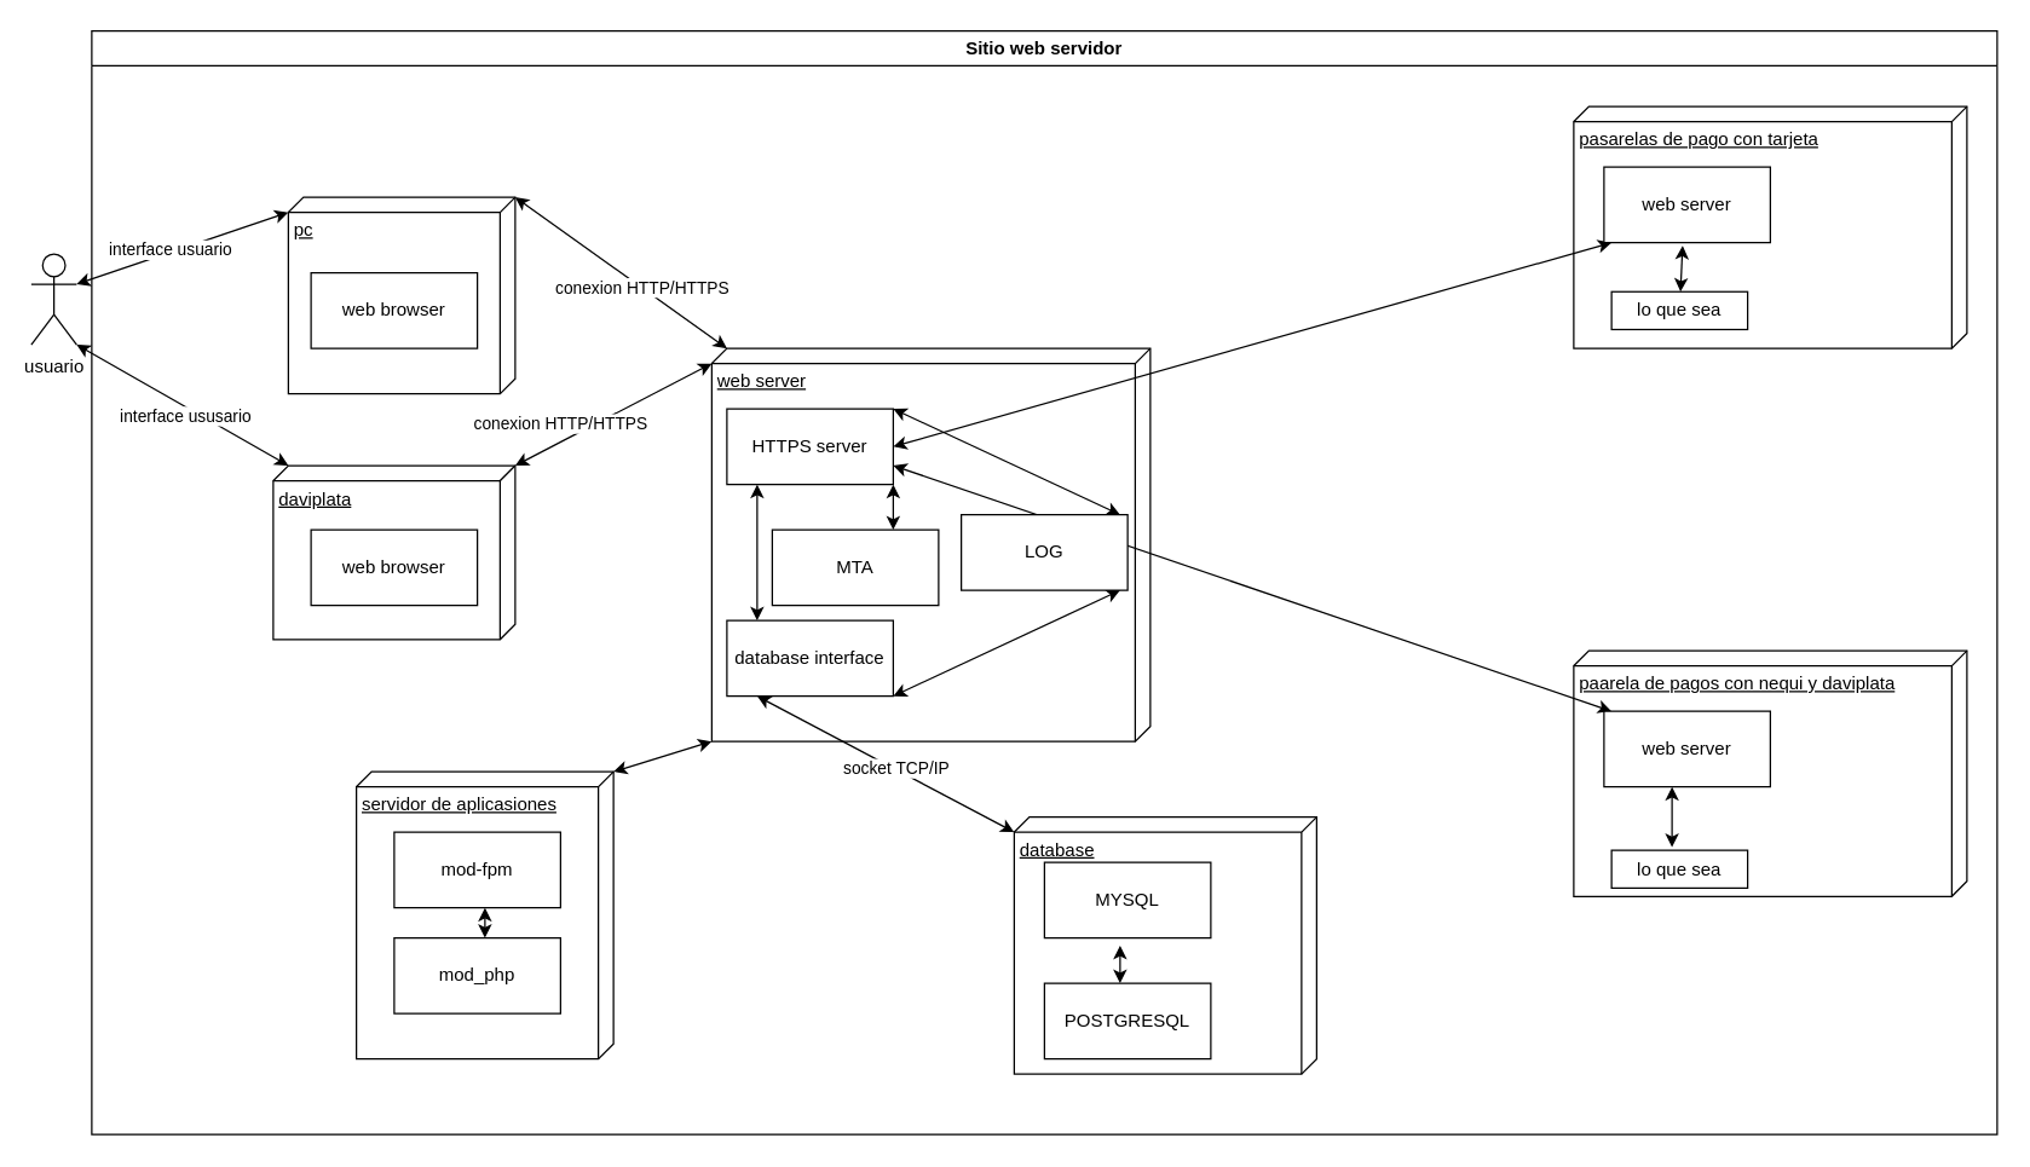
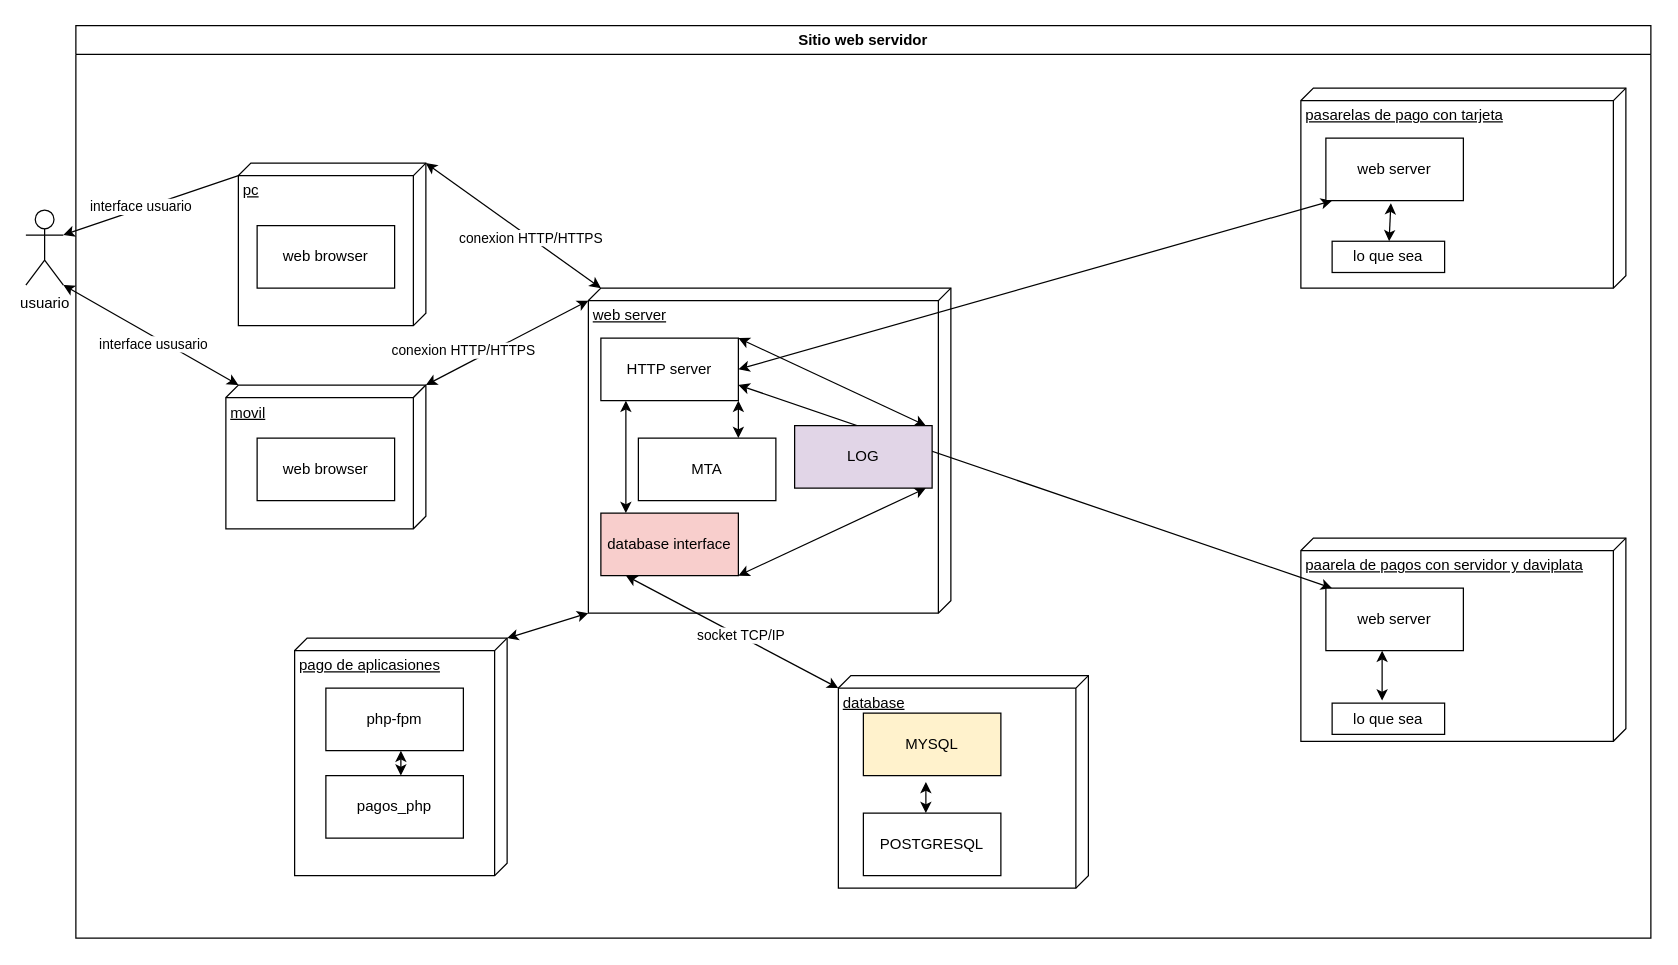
- <mxCell id="12" value="" style="endArrow=classic;startArrow=classic;html=1;rounded=0;exitX=1;exitY=0.333;exitDx=0;exitDy=0;exitPerimeter=0;entryX=0;entryY=0;entryDx=10;entryDy=150;entryPerimeter=0;" parent="1" source="5" target="2" edge="1"><mxGeometry width="50" height="50" relative="1" as="geometry"><mxPoint x="710" y="350" as="sourcePoint" /><mxPoint x="760" y="300" as="targetPoint" /></mxGeometry></mxCell>
+ <mxCell id="12" value="" style="endArrow=none;startArrow=classic;html=1;rounded=0;exitX=1;exitY=0.333;exitDx=0;exitDy=0;exitPerimeter=0;entryX=0;entryY=0;entryDx=10;entryDy=150;entryPerimeter=0;" parent="1" source="5" target="2" edge="1"><mxGeometry width="50" height="50" relative="1" as="geometry"><mxPoint x="710" y="350" as="sourcePoint" /><mxPoint x="760" y="300" as="targetPoint" /></mxGeometry></mxCell>
- <mxCell id="45" value="HTTPS server" style="html=1;whiteSpace=wrap;" vertex="1" parent="1"><mxGeometry x="480" y="270" width="110" height="50" as="geometry" /></mxCell>
+ <mxCell id="45" value="HTTP server" style="html=1;whiteSpace=wrap;" vertex="1" parent="1"><mxGeometry x="480" y="270" width="110" height="50" as="geometry" /></mxCell>
- <mxCell id="11" value="daviplata" style="verticalAlign=top;align=left;spacingTop=8;spacingLeft=2;spacingRight=12;shape=cube;size=10;direction=south;fontStyle=4;html=1;whiteSpace=wrap;" parent="1" vertex="1"><mxGeometry x="180" y="307.5" width="160" height="115" as="geometry" /></mxCell>
+ <mxCell id="11" value="movil" style="verticalAlign=top;align=left;spacingTop=8;spacingLeft=2;spacingRight=12;shape=cube;size=10;direction=south;fontStyle=4;html=1;whiteSpace=wrap;" parent="1" vertex="1"><mxGeometry x="180" y="307.5" width="160" height="115" as="geometry" /></mxCell>
- <mxCell id="37" value="LOG" style="html=1;whiteSpace=wrap;" vertex="1" parent="34"><mxGeometry x="575" y="320" width="110" height="50" as="geometry" /></mxCell>
+ <mxCell id="37" value="LOG" style="html=1;whiteSpace=wrap;fillColor=#e1d5e7;" vertex="1" parent="34"><mxGeometry x="575" y="320" width="110" height="50" as="geometry" /></mxCell>
- <mxCell id="36" value="database interface" style="html=1;whiteSpace=wrap;" vertex="1" parent="34"><mxGeometry x="420" y="390" width="110" height="50" as="geometry" /></mxCell>
+ <mxCell id="36" value="database interface" style="html=1;whiteSpace=wrap;fillColor=#f8cecc;" vertex="1" parent="34"><mxGeometry x="420" y="390" width="110" height="50" as="geometry" /></mxCell>
- <mxCell id="25" value="paarela de pagos con nequi y daviplata" style="verticalAlign=top;align=left;spacingTop=8;spacingLeft=2;spacingRight=12;shape=cube;size=10;direction=south;fontStyle=4;html=1;whiteSpace=wrap;" parent="1" vertex="1"><mxGeometry x="1040" y="430" width="260" height="162.5" as="geometry" /></mxCell>
+ <mxCell id="25" value="paarela de pagos con servidor y daviplata" style="verticalAlign=top;align=left;spacingTop=8;spacingLeft=2;spacingRight=12;shape=cube;size=10;direction=south;fontStyle=4;html=1;whiteSpace=wrap;" parent="1" vertex="1"><mxGeometry x="1040" y="430" width="260" height="162.5" as="geometry" /></mxCell>
- <mxCell id="4" value="servidor de aplicasiones" style="verticalAlign=top;align=left;spacingTop=8;spacingLeft=2;spacingRight=12;shape=cube;size=10;direction=south;fontStyle=4;html=1;whiteSpace=wrap;" parent="1" vertex="1"><mxGeometry x="235" y="510" width="170" height="190" as="geometry" /></mxCell>
+ <mxCell id="4" value="pago de aplicasiones" style="verticalAlign=top;align=left;spacingTop=8;spacingLeft=2;spacingRight=12;shape=cube;size=10;direction=south;fontStyle=4;html=1;whiteSpace=wrap;" parent="1" vertex="1"><mxGeometry x="235" y="510" width="170" height="190" as="geometry" /></mxCell>
- <mxCell id="38" value="mod-fpm" style="html=1;whiteSpace=wrap;" vertex="1" parent="34"><mxGeometry x="200" y="530" width="110" height="50" as="geometry" /></mxCell>
+ <mxCell id="38" value="php-fpm" style="html=1;whiteSpace=wrap;" vertex="1" parent="34"><mxGeometry x="200" y="530" width="110" height="50" as="geometry" /></mxCell>
- <mxCell id="41" value="MYSQL" style="html=1;whiteSpace=wrap;" vertex="1" parent="34"><mxGeometry x="630" y="550" width="110" height="50" as="geometry" /></mxCell>
+ <mxCell id="41" value="MYSQL" style="html=1;whiteSpace=wrap;fillColor=#fff2cc;" vertex="1" parent="34"><mxGeometry x="630" y="550" width="110" height="50" as="geometry" /></mxCell>
- <mxCell id="39" value="mod_php" style="html=1;whiteSpace=wrap;" vertex="1" parent="34"><mxGeometry x="200" y="600" width="110" height="50" as="geometry" /></mxCell>
+ <mxCell id="39" value="pagos_php" style="html=1;whiteSpace=wrap;" vertex="1" parent="34"><mxGeometry x="200" y="600" width="110" height="50" as="geometry" /></mxCell>
